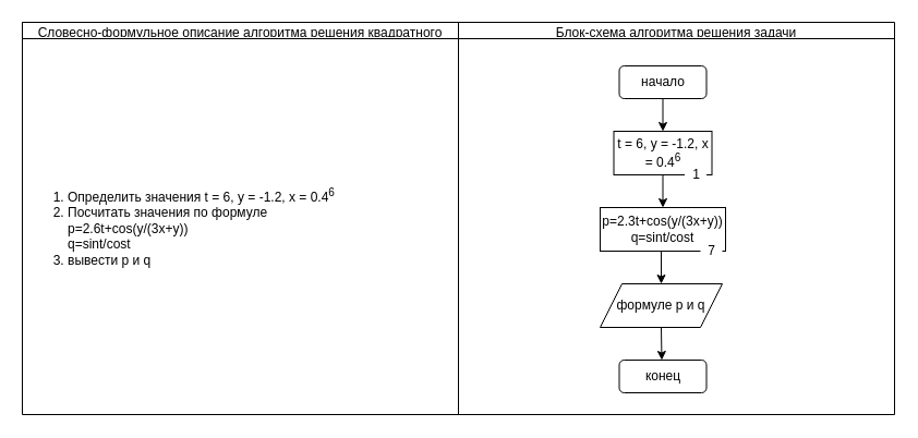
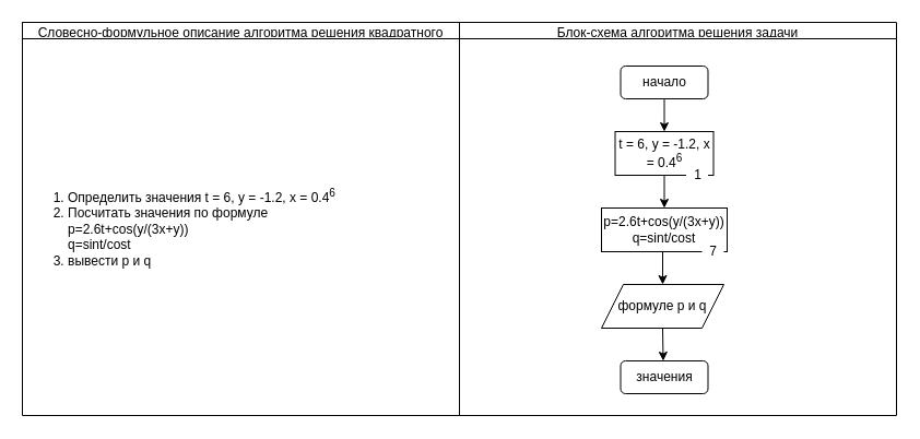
- <mxCell id="14" value="&lt;div&gt;p=2.3t+cos(y/(3x+y))&lt;/div&gt;&lt;div&gt;q=sint/cost&lt;br&gt;&lt;/div&gt;" style="rounded=0;whiteSpace=wrap;html=1;" vertex="1" parent="1"><mxGeometry x="550" y="190" width="115" height="40" as="geometry" /></mxCell>
+ <mxCell id="14" value="&lt;div&gt;p=2.6t+cos(y/(3x+y))&lt;/div&gt;&lt;div&gt;q=sint/cost&lt;br&gt;&lt;/div&gt;" style="rounded=0;whiteSpace=wrap;html=1;" vertex="1" parent="1"><mxGeometry x="550" y="190" width="115" height="40" as="geometry" /></mxCell>
- <mxCell id="17" value="конец" style="rounded=1;whiteSpace=wrap;html=1;" vertex="1" parent="1"><mxGeometry x="567.5" y="330" width="80" height="30" as="geometry" /></mxCell>
+ <mxCell id="17" value="значения" style="rounded=1;whiteSpace=wrap;html=1;" vertex="1" parent="1"><mxGeometry x="567.5" y="330" width="80" height="30" as="geometry" /></mxCell>
